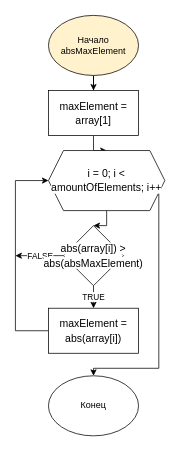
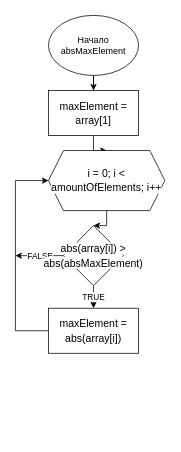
- <mxCell id="3" value="Начало&lt;br&gt;absMaxElement" style="ellipse;whiteSpace=wrap;html=1;fillColor=#fff2cc;" vertex="1" parent="1"><mxGeometry x="64" y="20" width="120" height="80" as="geometry" /></mxCell>
+ <mxCell id="3" value="Начало&lt;br&gt;absMaxElement" style="ellipse;whiteSpace=wrap;html=1;" vertex="1" parent="1"><mxGeometry x="64" y="20" width="120" height="80" as="geometry" /></mxCell>
- <mxCell id="7" style="edgeStyle=orthogonalEdgeStyle;rounded=0;orthogonalLoop=1;jettySize=auto;html=1;entryX=0.5;entryY=0;entryDx=0;entryDy=0;" edge="1" parent="1" source="8" target="14"><mxGeometry relative="1" as="geometry"><mxPoint x="120" y="490" as="targetPoint" /><Array as="points"><mxPoint x="211" y="240" /><mxPoint x="211" y="490" /><mxPoint x="124" y="490" /></Array></mxGeometry></mxCell>
- <mxCell id="14" value="Конец" style="ellipse;whiteSpace=wrap;html=1;" vertex="1" parent="1"><mxGeometry x="64" y="500" width="120" height="80" as="geometry" /></mxCell>
